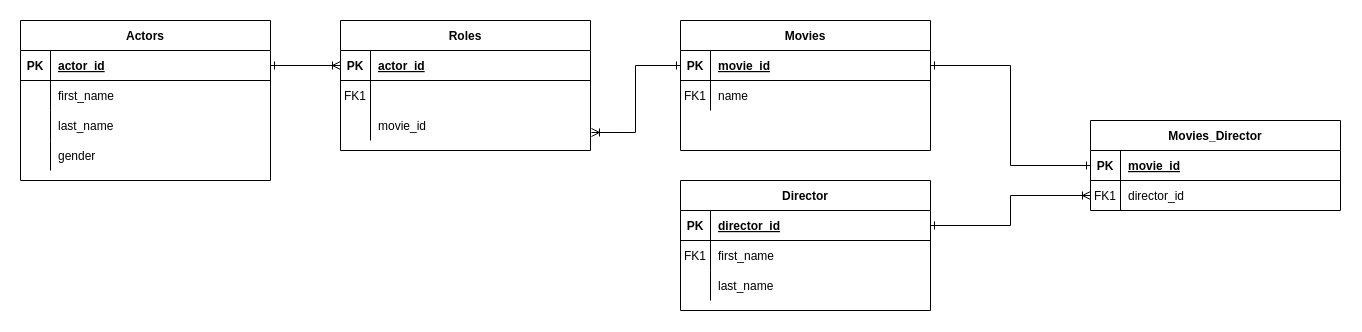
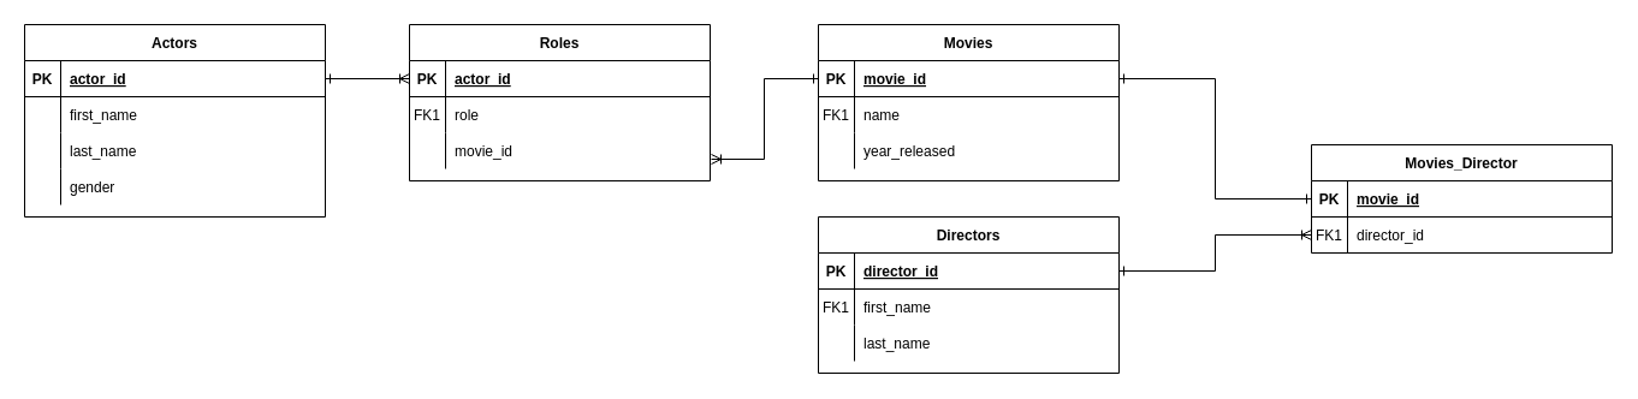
+ <mxCell id="40" value="role" style="shape=partialRectangle;overflow=hidden;connectable=0;fillColor=none;top=0;left=0;bottom=0;right=0;align=left;spacingLeft=6;" vertex="1" parent="38"><mxGeometry x="30" width="220" height="30" as="geometry" /></mxCell>
+ <mxCell id="23" value="year_released" style="shape=partialRectangle;overflow=hidden;connectable=0;fillColor=none;top=0;left=0;bottom=0;right=0;align=left;spacingLeft=6;" parent="21" vertex="1"><mxGeometry x="30" width="220" height="30" as="geometry" /></mxCell>
- <mxCell id="24" value="Director" style="shape=table;startSize=30;container=1;collapsible=1;childLayout=tableLayout;fixedRows=1;rowLines=0;fontStyle=1;align=center;resizeLast=1;" vertex="1" parent="1"><mxGeometry x="680" y="180" width="250" height="130" as="geometry" /></mxCell>
+ <mxCell id="24" value="Directors" style="shape=table;startSize=30;container=1;collapsible=1;childLayout=tableLayout;fixedRows=1;rowLines=0;fontStyle=1;align=center;resizeLast=1;" vertex="1" parent="1"><mxGeometry x="680" y="180" width="250" height="130" as="geometry" /></mxCell>
